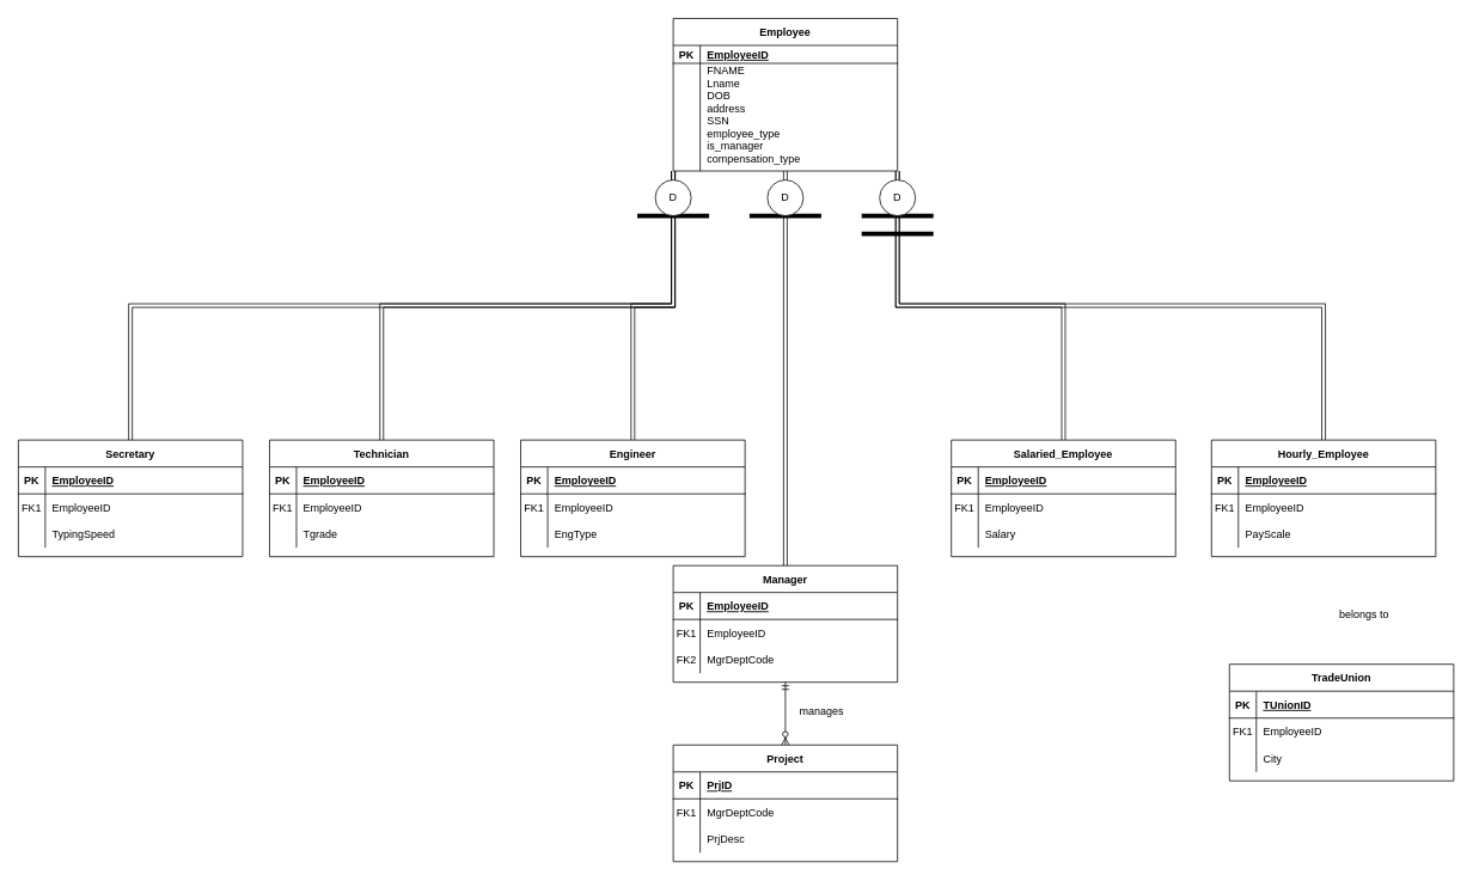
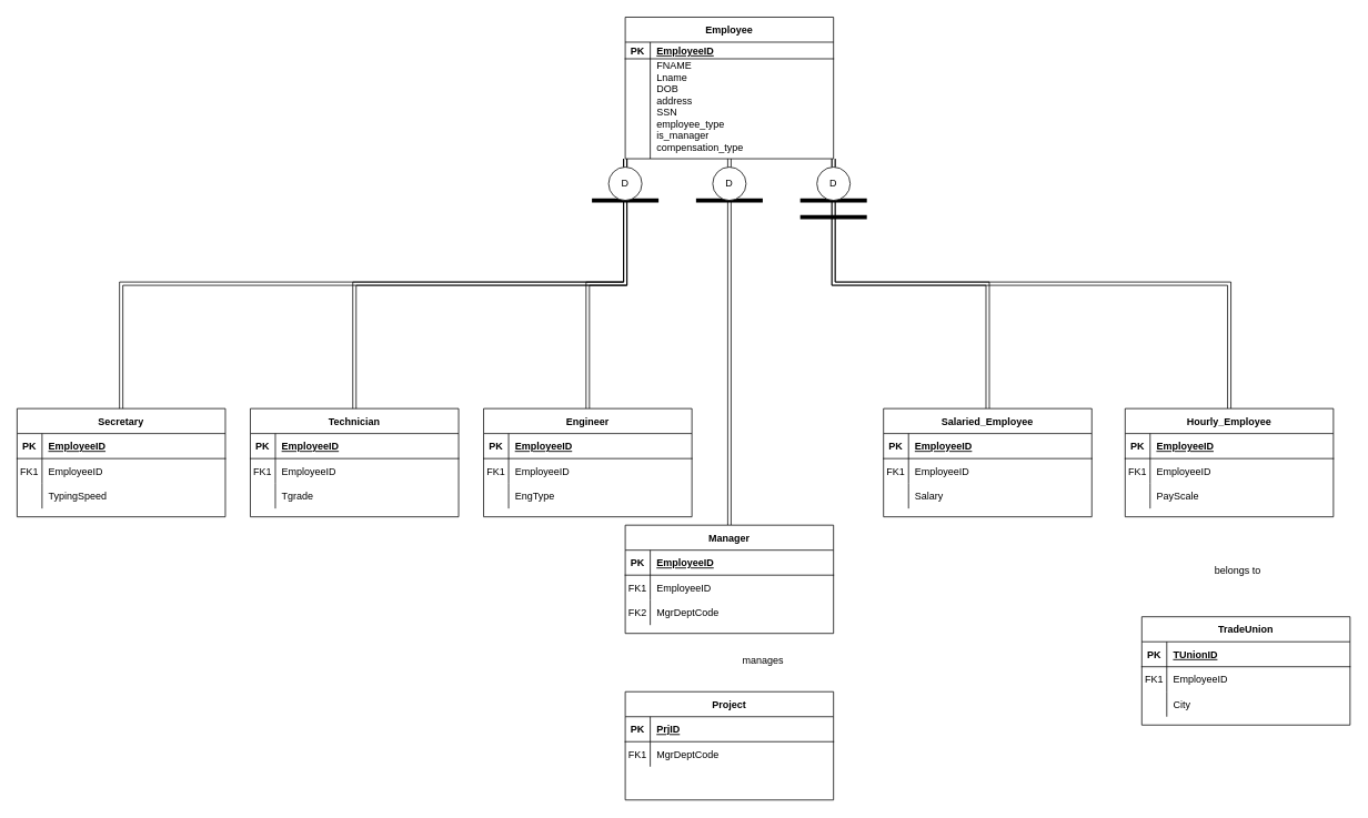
- <mxCell id="104" value="belongs to" style="text;html=1;align=center;verticalAlign=middle;resizable=0;points=[];autosize=1;strokeColor=none;fillColor=none;" vertex="1" parent="1"><mxGeometry x="1480" y="670" width="80" height="30" as="geometry" /></mxCell>
+ <mxCell id="104" value="belongs to" style="text;html=1;align=center;verticalAlign=middle;resizable=0;points=[];autosize=1;strokeColor=none;fillColor=none;" vertex="1" parent="1"><mxGeometry x="1445" y="670" width="80" height="30" as="geometry" /></mxCell>
- <mxCell id="102" value="" style="fontSize=12;html=1;endArrow=ERzeroToMany;startArrow=ERmandOne;rounded=0;exitX=0.5;exitY=1;exitDx=0;exitDy=0;entryX=0.5;entryY=0;entryDx=0;entryDy=0;" edge="1" parent="1" source="45" target="92"><mxGeometry width="100" height="100" relative="1" as="geometry"><mxPoint x="1360" y="1000" as="sourcePoint" /><mxPoint x="1460" y="900" as="targetPoint" /></mxGeometry></mxCell>
- <mxCell id="101" value="PrjDesc" style="shape=partialRectangle;overflow=hidden;connectable=0;fillColor=none;top=0;left=0;bottom=0;right=0;align=left;spacingLeft=6;" vertex="1" parent="99"><mxGeometry x="30" width="220" height="30" as="geometry"><mxRectangle width="220" height="30" as="alternateBounds" /></mxGeometry></mxCell>
